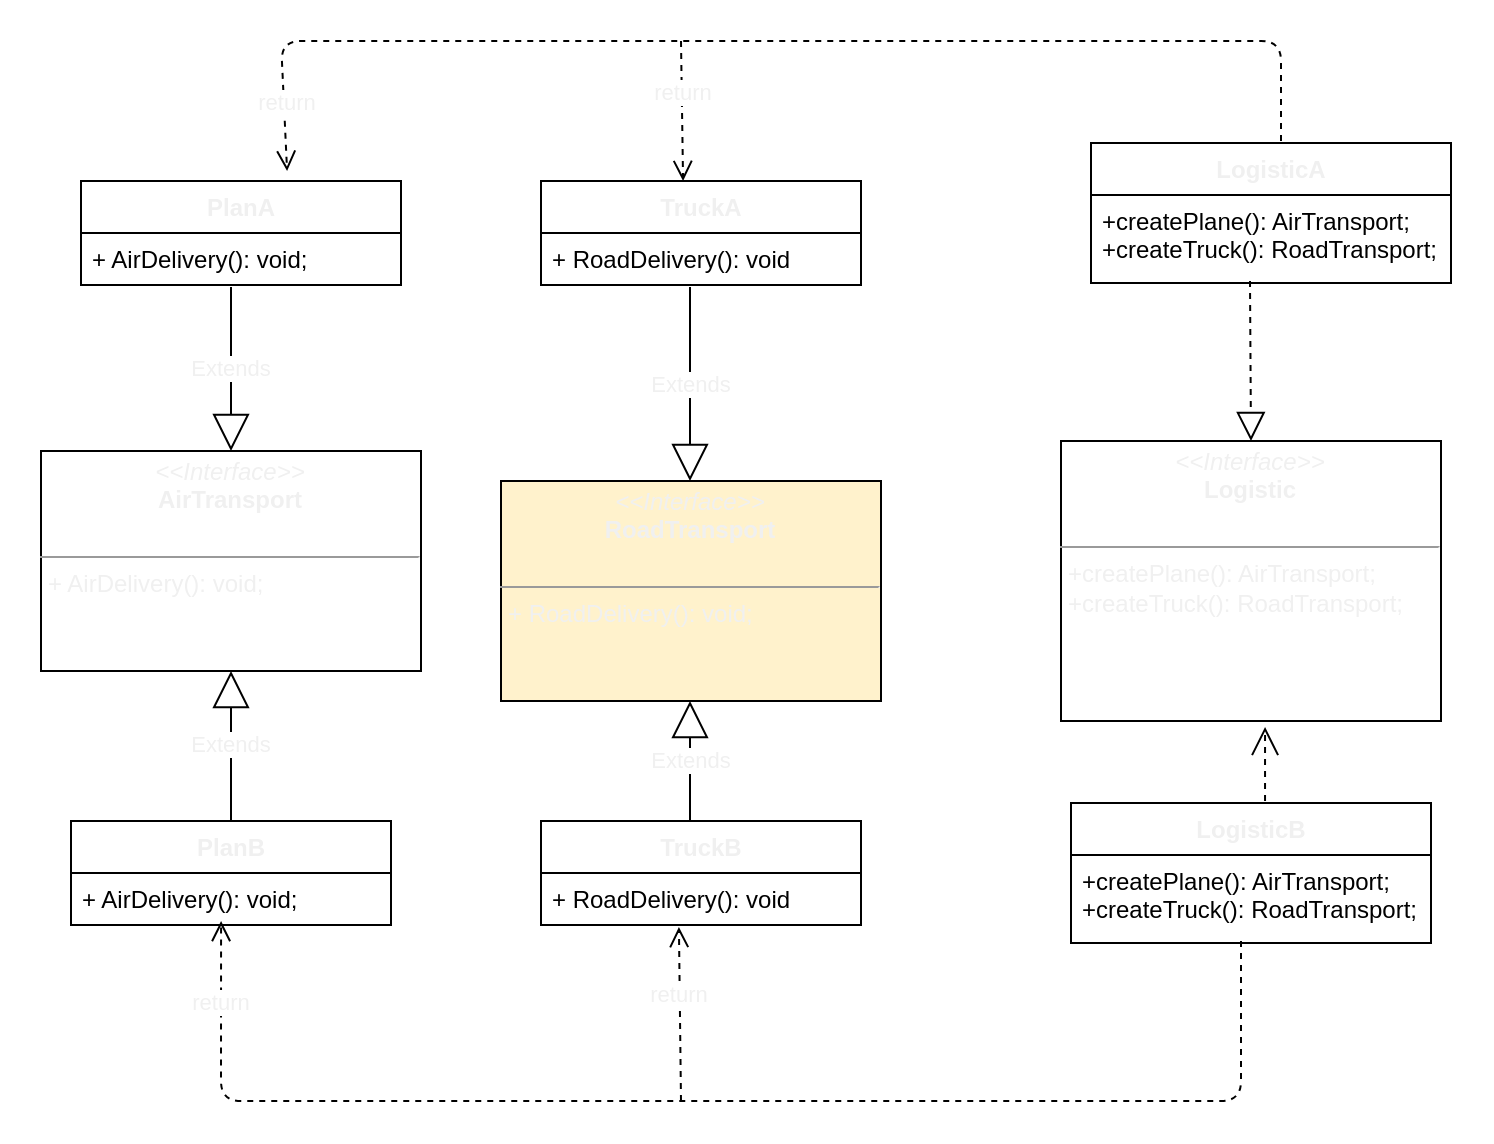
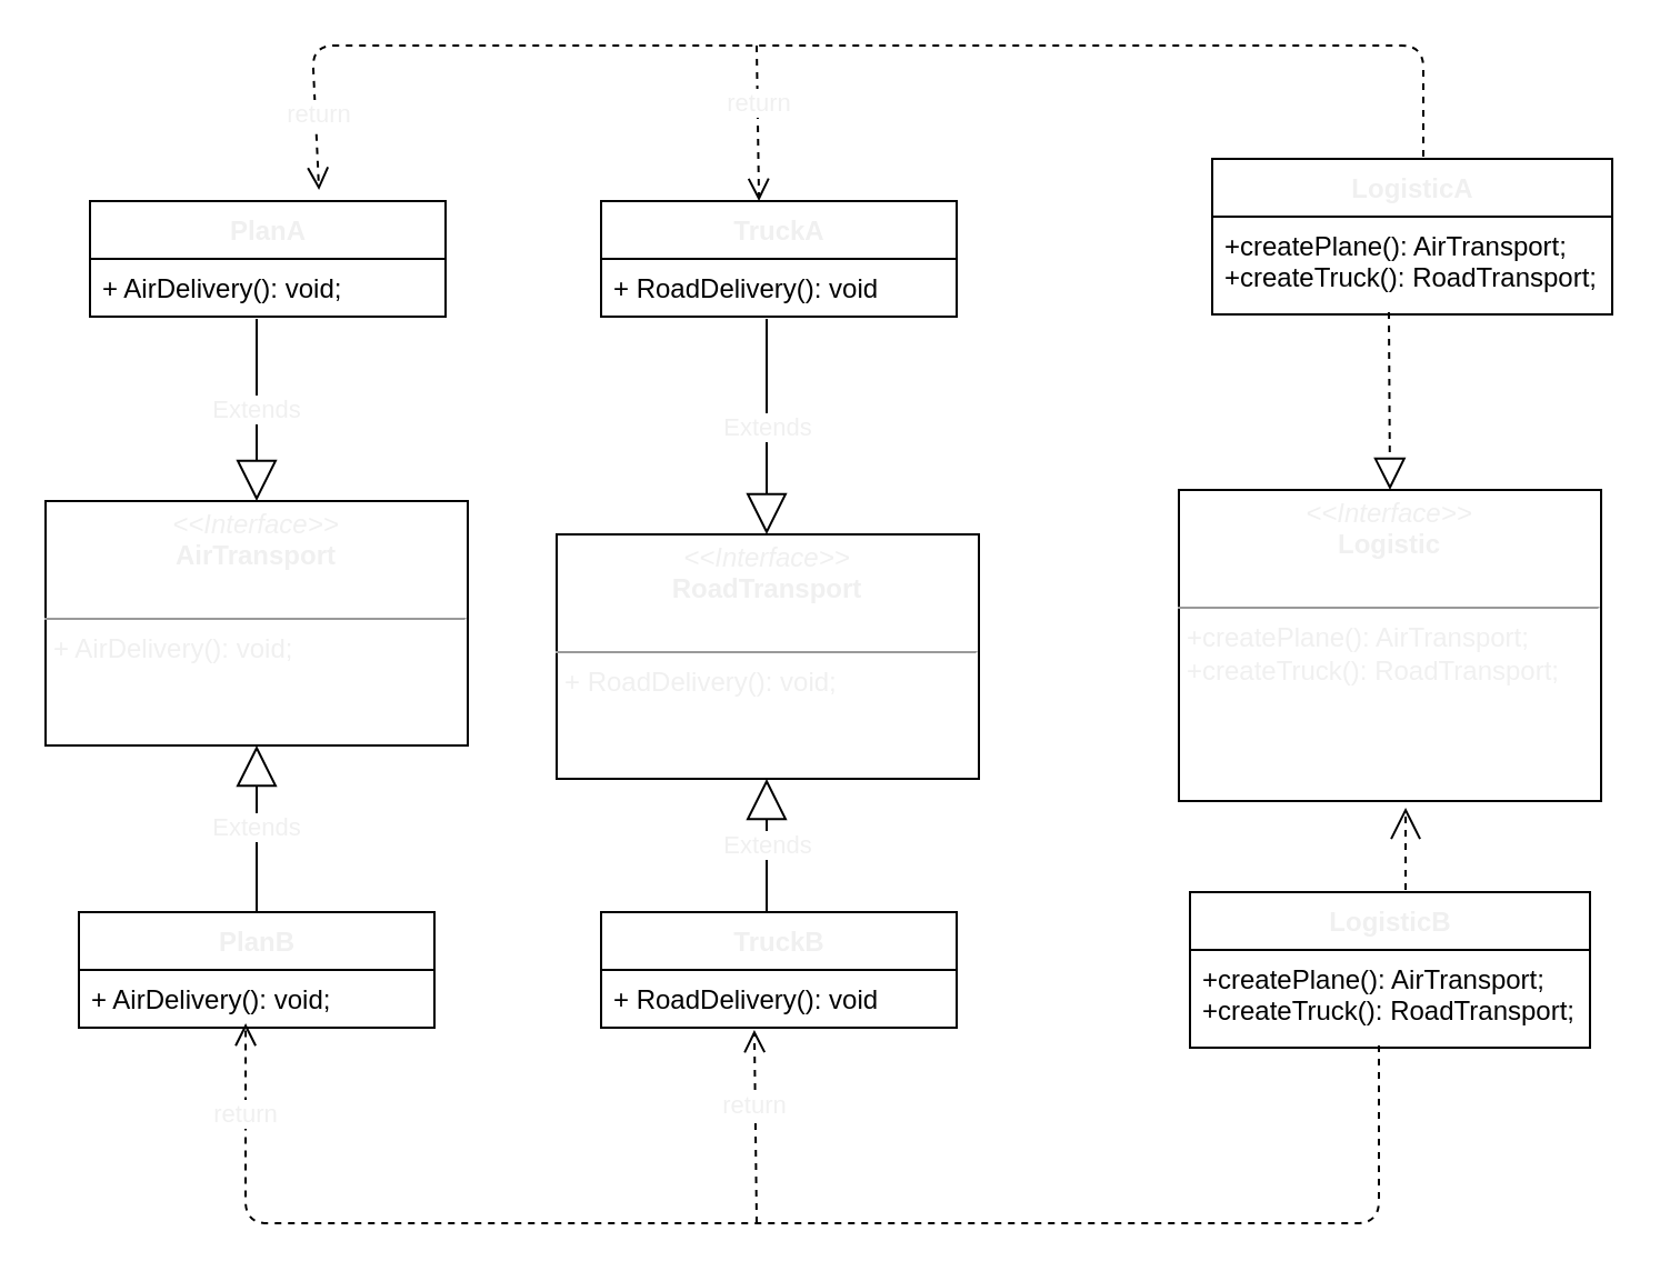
- <mxCell id="2" value="&lt;p style=&quot;margin: 0px ; margin-top: 4px ; text-align: center&quot;&gt;&lt;i&gt;&amp;lt;&amp;lt;Interface&amp;gt;&amp;gt;&lt;/i&gt;&lt;br&gt;&lt;b&gt;RoadTransport&lt;/b&gt;&lt;/p&gt;&lt;p style=&quot;margin: 0px ; margin-left: 4px&quot;&gt;&lt;br&gt;&lt;/p&gt;&lt;hr size=&quot;1&quot;&gt;&lt;p style=&quot;margin: 0px ; margin-left: 4px&quot;&gt;+ RoadDelivery(): void;&lt;br&gt;&lt;/p&gt;" style="verticalAlign=top;align=left;overflow=fill;fontSize=12;fontFamily=Helvetica;html=1;fontColor=#f0f0f0;fillColor=#fff2cc;" vertex="1" parent="1"><mxGeometry x="250" y="240" width="190" height="110" as="geometry" /></mxCell>
+ <mxCell id="2" value="&lt;p style=&quot;margin: 0px ; margin-top: 4px ; text-align: center&quot;&gt;&lt;i&gt;&amp;lt;&amp;lt;Interface&amp;gt;&amp;gt;&lt;/i&gt;&lt;br&gt;&lt;b&gt;RoadTransport&lt;/b&gt;&lt;/p&gt;&lt;p style=&quot;margin: 0px ; margin-left: 4px&quot;&gt;&lt;br&gt;&lt;/p&gt;&lt;hr size=&quot;1&quot;&gt;&lt;p style=&quot;margin: 0px ; margin-left: 4px&quot;&gt;+ RoadDelivery(): void;&lt;br&gt;&lt;/p&gt;" style="verticalAlign=top;align=left;overflow=fill;fontSize=12;fontFamily=Helvetica;html=1;fontColor=#f0f0f0;" vertex="1" parent="1"><mxGeometry x="250" y="240" width="190" height="110" as="geometry" /></mxCell>
